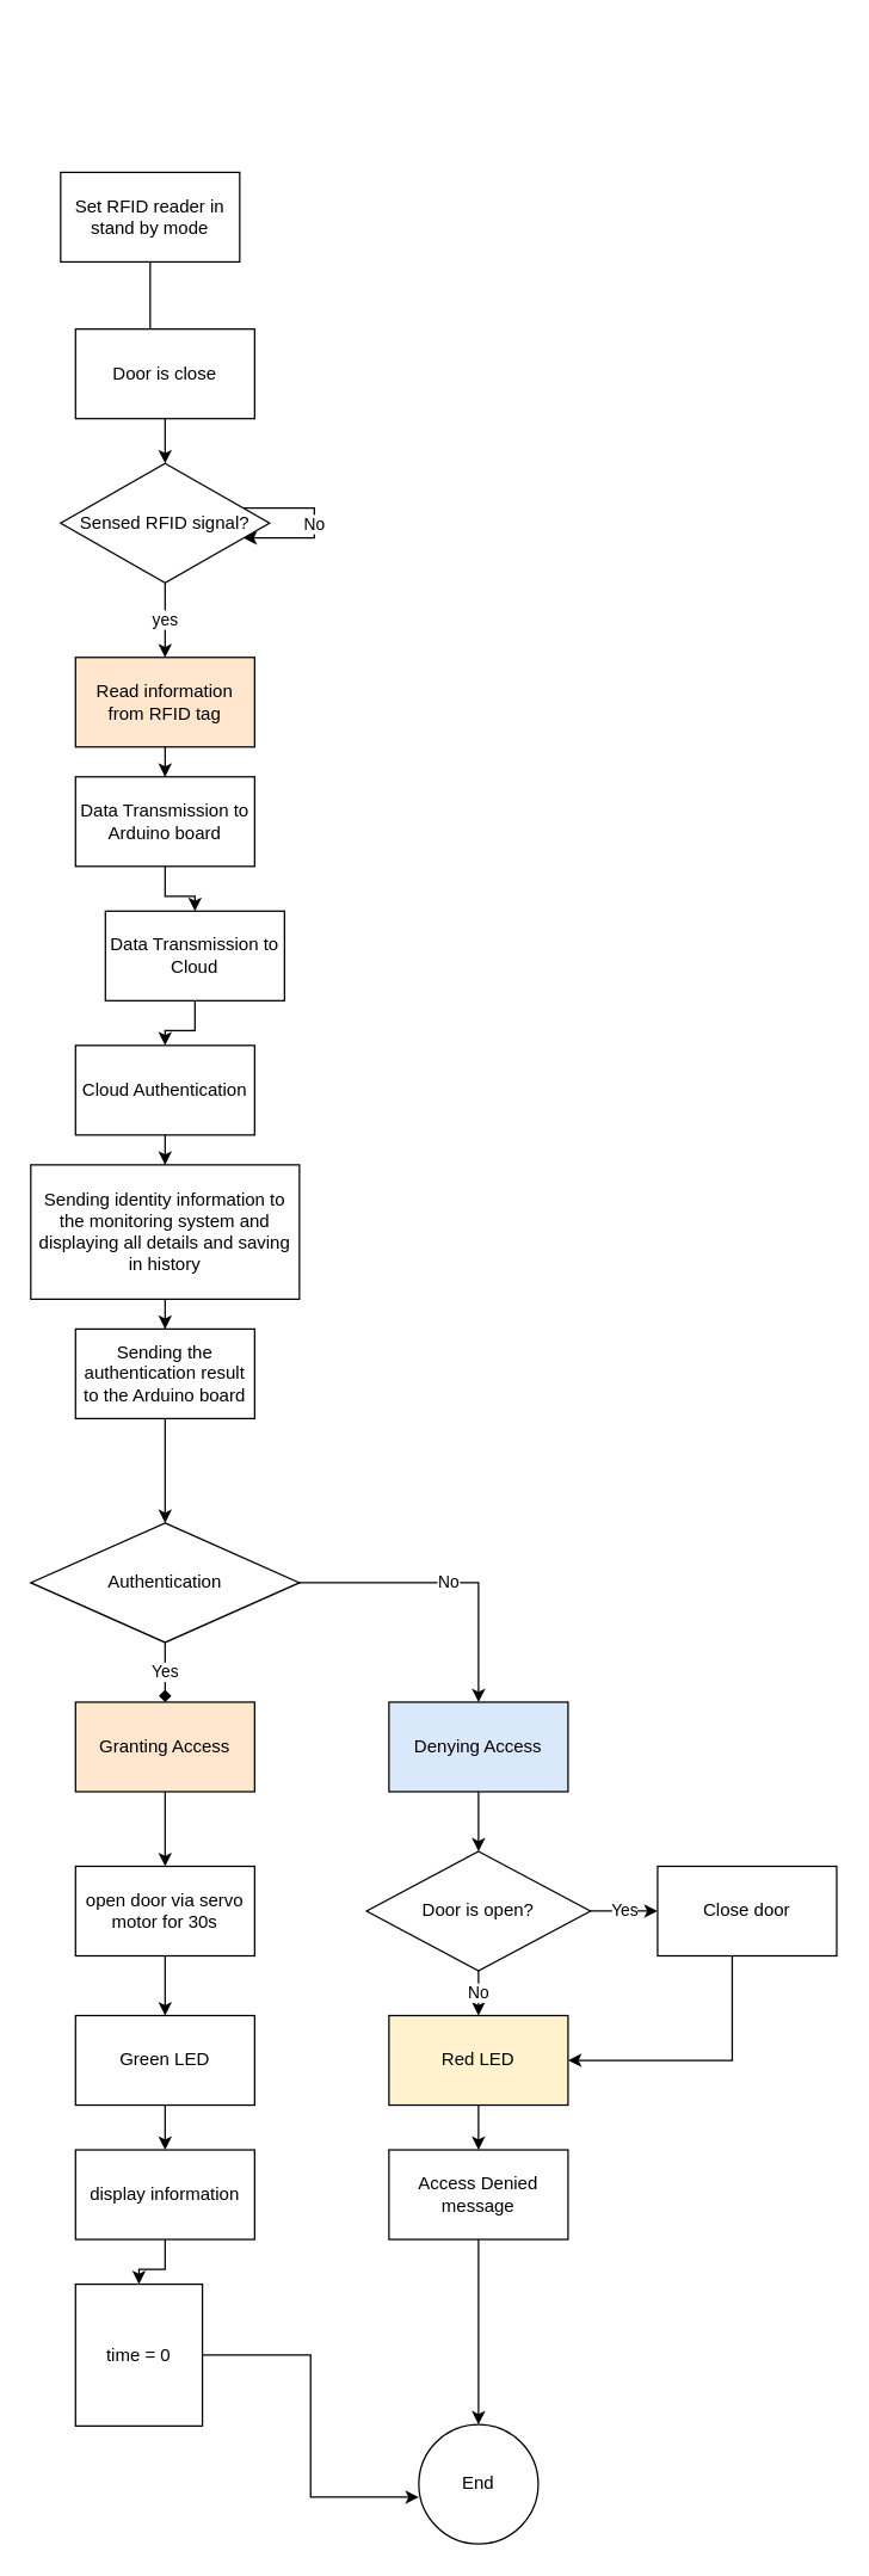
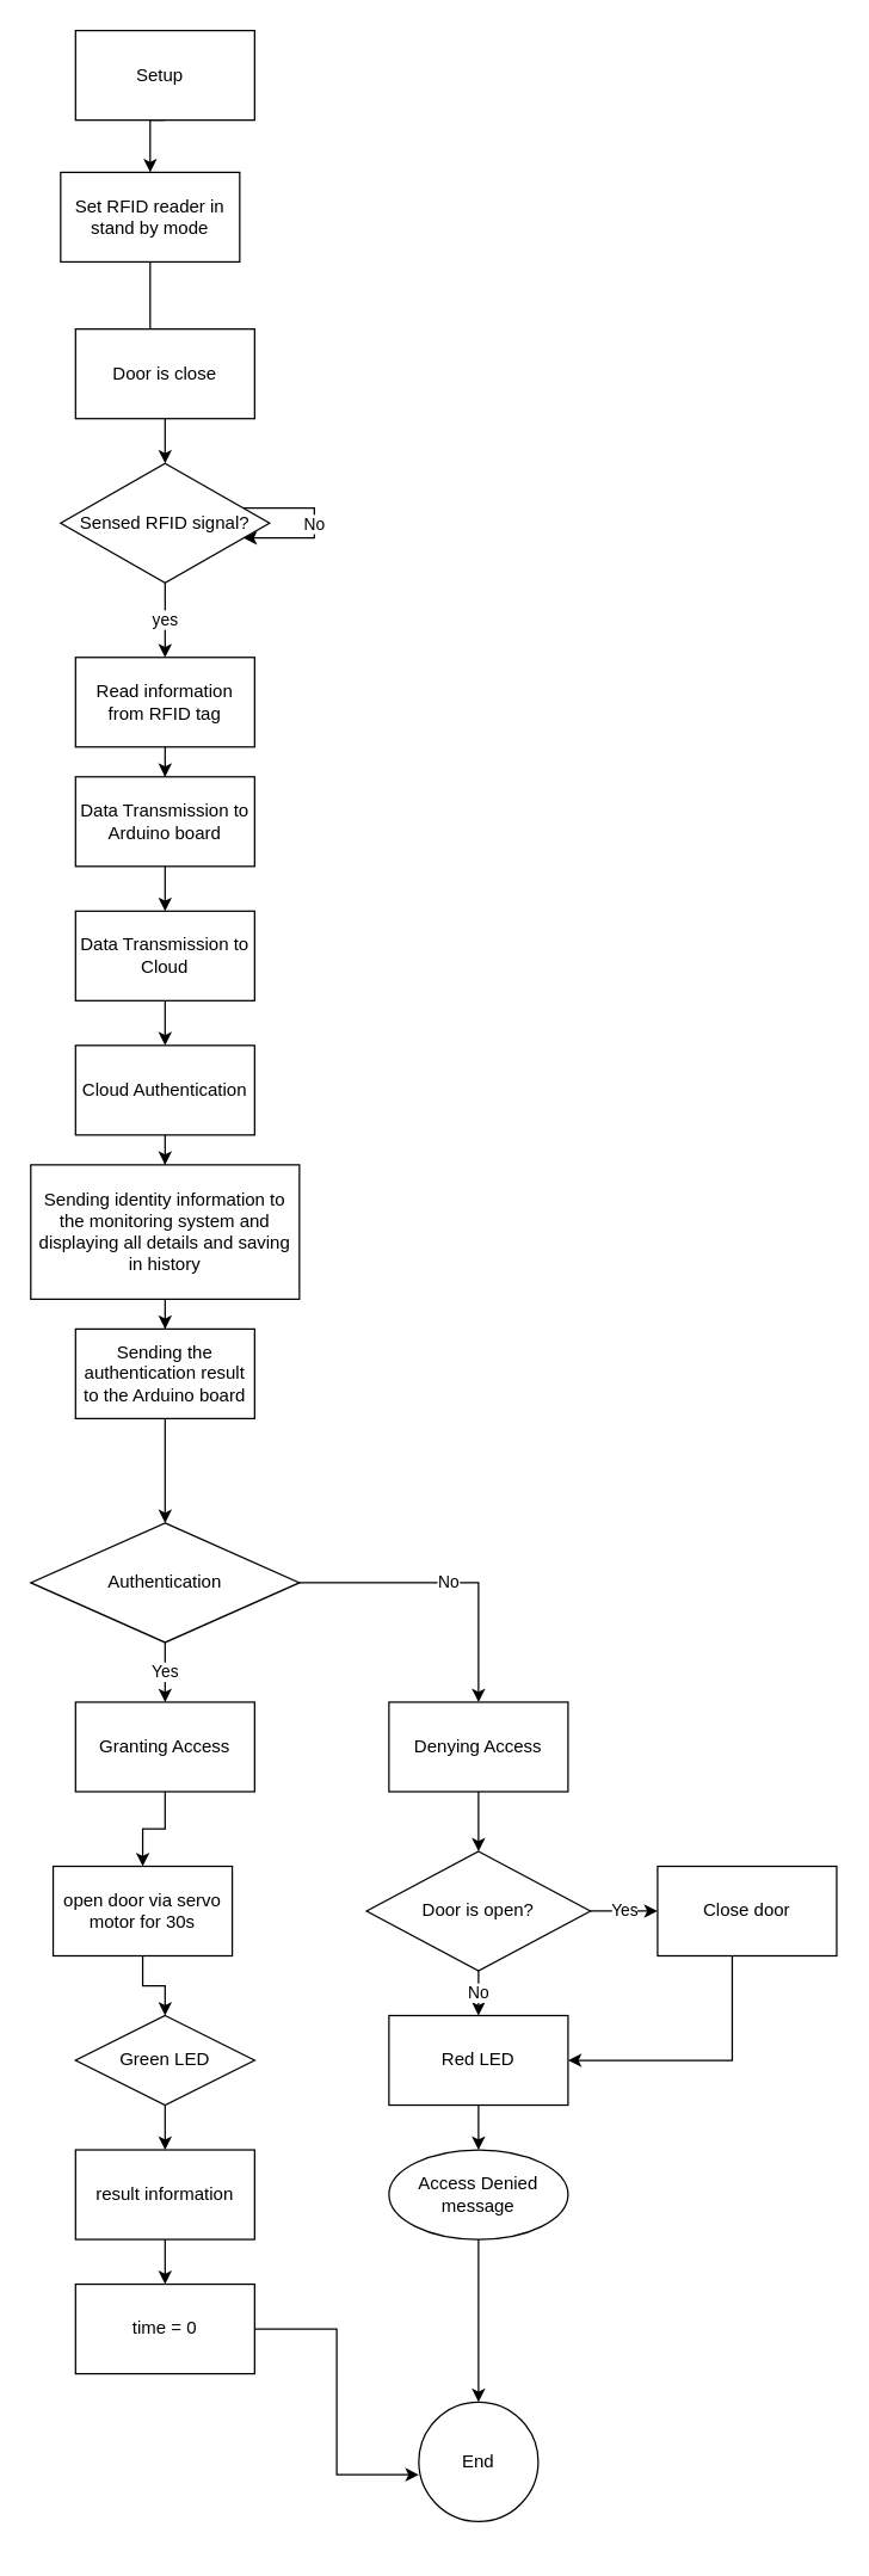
+ <mxCell id="3" value="Setup&amp;nbsp;&amp;nbsp;" style="rounded=0;whiteSpace=wrap;html=1;" vertex="1" parent="1"><mxGeometry x="50" y="20" width="120" height="60" as="geometry" /></mxCell>
+ <mxCell id="2" style="edgeStyle=orthogonalEdgeStyle;rounded=0;orthogonalLoop=1;jettySize=auto;html=1;exitX=0.5;exitY=1;exitDx=0;exitDy=0;entryX=0.5;entryY=0;entryDx=0;entryDy=0;" edge="1" parent="1" source="3" target="5"><mxGeometry relative="1" as="geometry" /></mxCell>
- <mxCell id="12" value="Read information from RFID tag" style="rounded=0;whiteSpace=wrap;html=1;fillColor=#ffe6cc;" vertex="1" parent="1"><mxGeometry x="50" y="440" width="120" height="60" as="geometry" /></mxCell>
+ <mxCell id="12" value="Read information from RFID tag" style="rounded=0;whiteSpace=wrap;html=1;" vertex="1" parent="1"><mxGeometry x="50" y="440" width="120" height="60" as="geometry" /></mxCell>
- <mxCell id="16" value="Data Transmission to Cloud" style="whiteSpace=wrap;html=1;rounded=0;" vertex="1" parent="1"><mxGeometry x="70" y="610" width="120" height="60" as="geometry" /></mxCell>
+ <mxCell id="16" value="Data Transmission to Cloud" style="whiteSpace=wrap;html=1;rounded=0;" vertex="1" parent="1"><mxGeometry x="50" y="610" width="120" height="60" as="geometry" /></mxCell>
- <mxCell id="23" value="Yes" style="edgeStyle=orthogonalEdgeStyle;rounded=0;orthogonalLoop=1;jettySize=auto;html=1;endArrow=diamond;" edge="1" parent="1" source="25" target="27"><mxGeometry relative="1" as="geometry" /></mxCell>
+ <mxCell id="23" value="Yes" style="edgeStyle=orthogonalEdgeStyle;rounded=0;orthogonalLoop=1;jettySize=auto;html=1;" edge="1" parent="1" source="25" target="27"><mxGeometry relative="1" as="geometry" /></mxCell>
- <mxCell id="27" value="Granting Access" style="whiteSpace=wrap;html=1;rounded=0;fillColor=#ffe6cc;" vertex="1" parent="1"><mxGeometry x="50" y="1140" width="120" height="60" as="geometry" /></mxCell>
+ <mxCell id="27" value="Granting Access" style="whiteSpace=wrap;html=1;rounded=0;" vertex="1" parent="1"><mxGeometry x="50" y="1140" width="120" height="60" as="geometry" /></mxCell>
- <mxCell id="29" value="Denying Access" style="whiteSpace=wrap;html=1;rounded=0;fillColor=#dae8fc;" vertex="1" parent="1"><mxGeometry x="260" y="1140" width="120" height="60" as="geometry" /></mxCell>
+ <mxCell id="29" value="Denying Access" style="whiteSpace=wrap;html=1;rounded=0;" vertex="1" parent="1"><mxGeometry x="260" y="1140" width="120" height="60" as="geometry" /></mxCell>
- <mxCell id="31" value="open door via servo motor for 30s" style="whiteSpace=wrap;html=1;rounded=0;" vertex="1" parent="1"><mxGeometry x="50" y="1250" width="120" height="60" as="geometry" /></mxCell>
+ <mxCell id="31" value="open door via servo motor for 30s" style="whiteSpace=wrap;html=1;rounded=0;" vertex="1" parent="1"><mxGeometry x="35" y="1250" width="120" height="60" as="geometry" /></mxCell>
- <mxCell id="33" value="Green LED" style="whiteSpace=wrap;html=1;rounded=0;" vertex="1" parent="1"><mxGeometry x="50" y="1350" width="120" height="60" as="geometry" /></mxCell>
+ <mxCell id="33" value="Green LED" style="rhombus;whiteSpace=wrap;html=1;" vertex="1" parent="1"><mxGeometry x="50" y="1350" width="120" height="60" as="geometry" /></mxCell>
- <mxCell id="40" value="Red LED" style="whiteSpace=wrap;html=1;rounded=0;fillColor=#fff2cc;" vertex="1" parent="1"><mxGeometry x="260" y="1350" width="120" height="60" as="geometry" /></mxCell>
+ <mxCell id="40" value="Red LED" style="whiteSpace=wrap;html=1;rounded=0;" vertex="1" parent="1"><mxGeometry x="260" y="1350" width="120" height="60" as="geometry" /></mxCell>
- <mxCell id="35" value="display information" style="whiteSpace=wrap;html=1;rounded=0;" vertex="1" parent="1"><mxGeometry x="50" y="1440" width="120" height="60" as="geometry" /></mxCell>
+ <mxCell id="35" value="result information" style="whiteSpace=wrap;html=1;rounded=0;" vertex="1" parent="1"><mxGeometry x="50" y="1440" width="120" height="60" as="geometry" /></mxCell>
- <mxCell id="44" value="Access Denied message" style="whiteSpace=wrap;html=1;rounded=0;" vertex="1" parent="1"><mxGeometry x="260" y="1440" width="120" height="60" as="geometry" /></mxCell>
+ <mxCell id="44" value="Access Denied message" style="ellipse;whiteSpace=wrap;html=1;" vertex="1" parent="1"><mxGeometry x="260" y="1440" width="120" height="60" as="geometry" /></mxCell>
- <mxCell id="45" value="time = 0" style="whiteSpace=wrap;html=1;rounded=0;" vertex="1" parent="1"><mxGeometry x="50" y="1530" width="85" height="95" as="geometry" /></mxCell>
+ <mxCell id="45" value="time = 0" style="whiteSpace=wrap;html=1;rounded=0;" vertex="1" parent="1"><mxGeometry x="50" y="1530" width="120" height="60" as="geometry" /></mxCell>
- <mxCell id="46" value="End" style="ellipse;whiteSpace=wrap;html=1;rounded=0;" vertex="1" parent="1"><mxGeometry x="280" y="1624" width="80" height="80" as="geometry" /></mxCell>
+ <mxCell id="46" value="End" style="ellipse;whiteSpace=wrap;html=1;rounded=0;" vertex="1" parent="1"><mxGeometry x="280" y="1609" width="80" height="80" as="geometry" /></mxCell>
